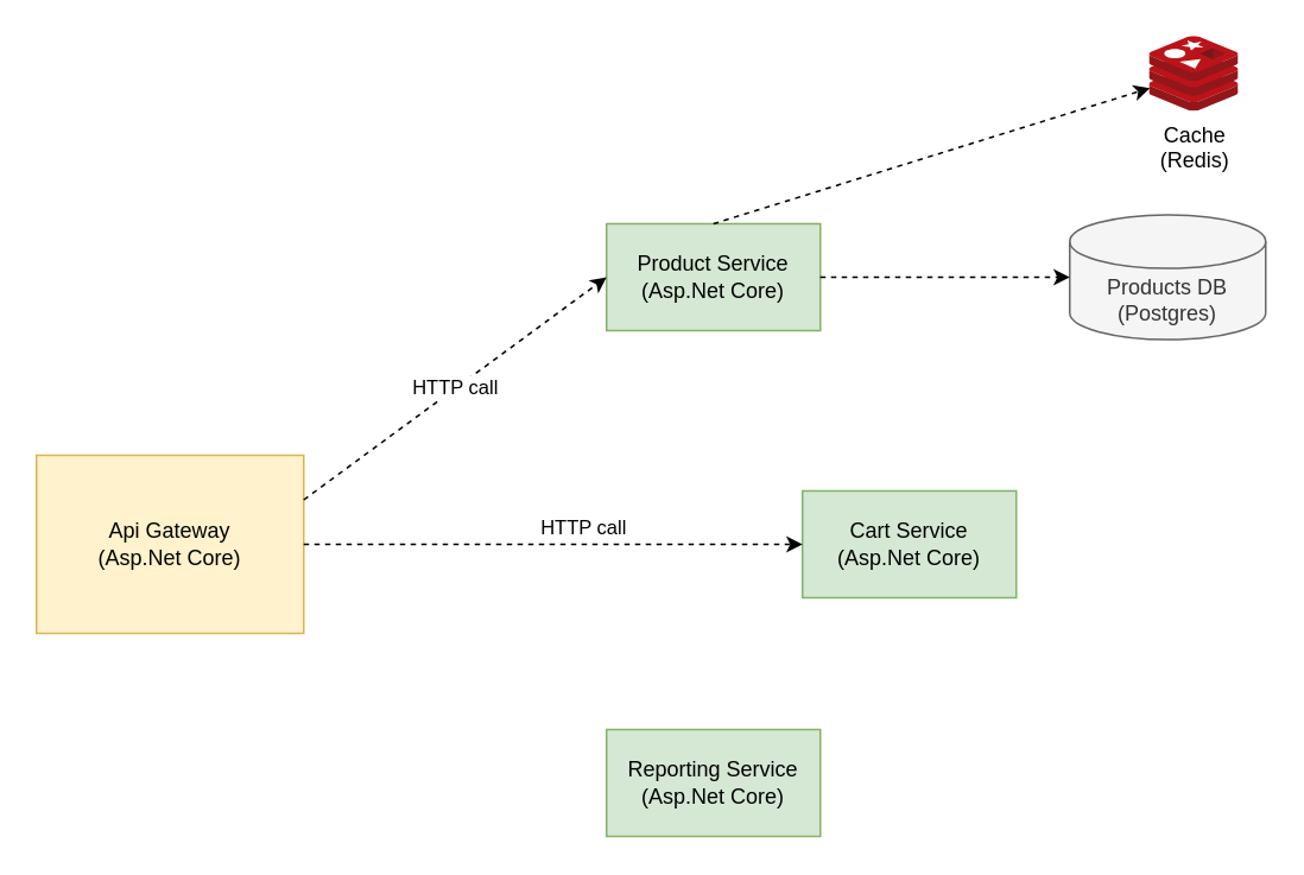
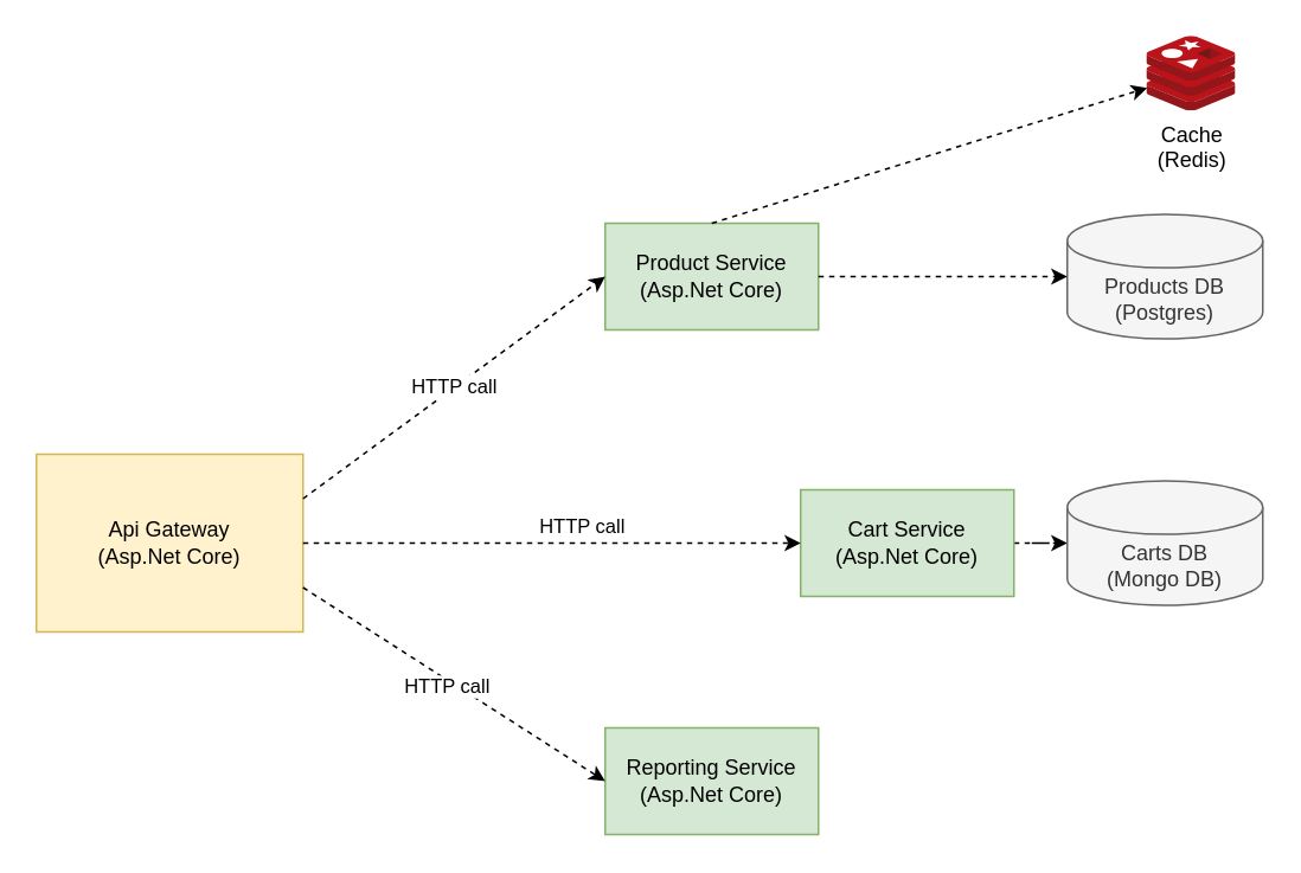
+ <mxCell id="4" style="edgeStyle=orthogonalEdgeStyle;rounded=0;orthogonalLoop=1;jettySize=auto;html=1;entryX=0;entryY=0.5;entryDx=0;entryDy=0;entryPerimeter=0;dashed=1;" parent="1" source="5" target="7" edge="1"><mxGeometry relative="1" as="geometry" /></mxCell>
+ <mxCell id="7" value="Carts DB&lt;br&gt;(Mongo DB)" style="shape=cylinder3;whiteSpace=wrap;html=1;boundedLbl=1;backgroundOutline=1;size=15;fillColor=#f5f5f5;fontColor=#333333;strokeColor=#666666;" parent="1" vertex="1"><mxGeometry x="600" y="270" width="110" height="70" as="geometry" /></mxCell>
+ <mxCell id="12" value="" style="endArrow=classic;html=1;rounded=0;exitX=1;exitY=0.75;exitDx=0;exitDy=0;entryX=0;entryY=0.5;entryDx=0;entryDy=0;dashed=1;" parent="1" source="2" target="6" edge="1"><mxGeometry width="50" height="50" relative="1" as="geometry"><mxPoint x="200" y="435" as="sourcePoint" /><mxPoint x="250" y="385" as="targetPoint" /></mxGeometry></mxCell>
+ <mxCell id="13" value="HTTP call" style="edgeLabel;html=1;align=center;verticalAlign=middle;resizable=0;points=[];" parent="12" vertex="1" connectable="0"><mxGeometry x="-0.153" y="-2" relative="1" as="geometry"><mxPoint x="9" y="7" as="offset" /></mxGeometry></mxCell>
